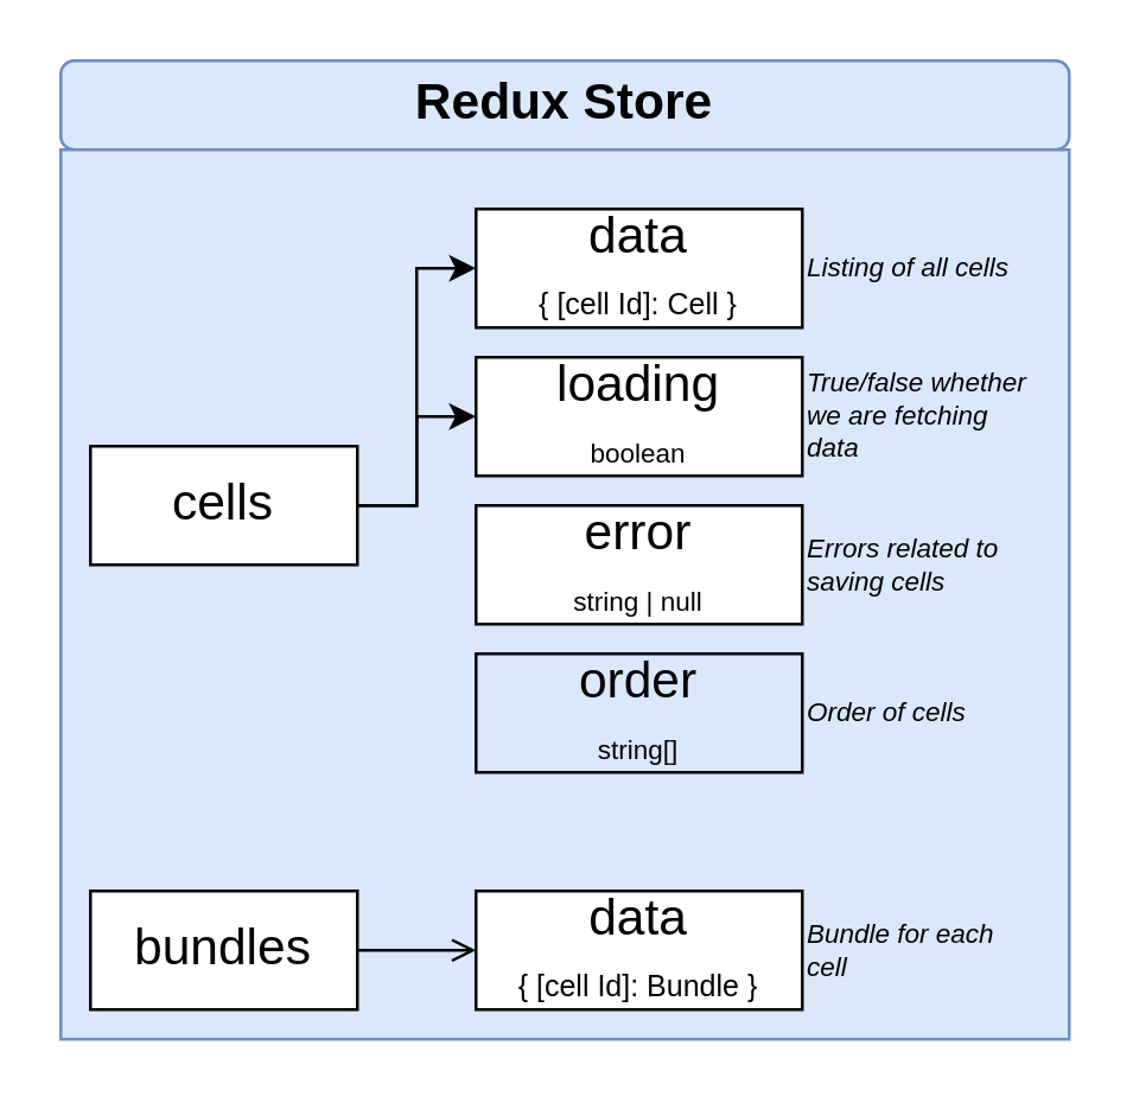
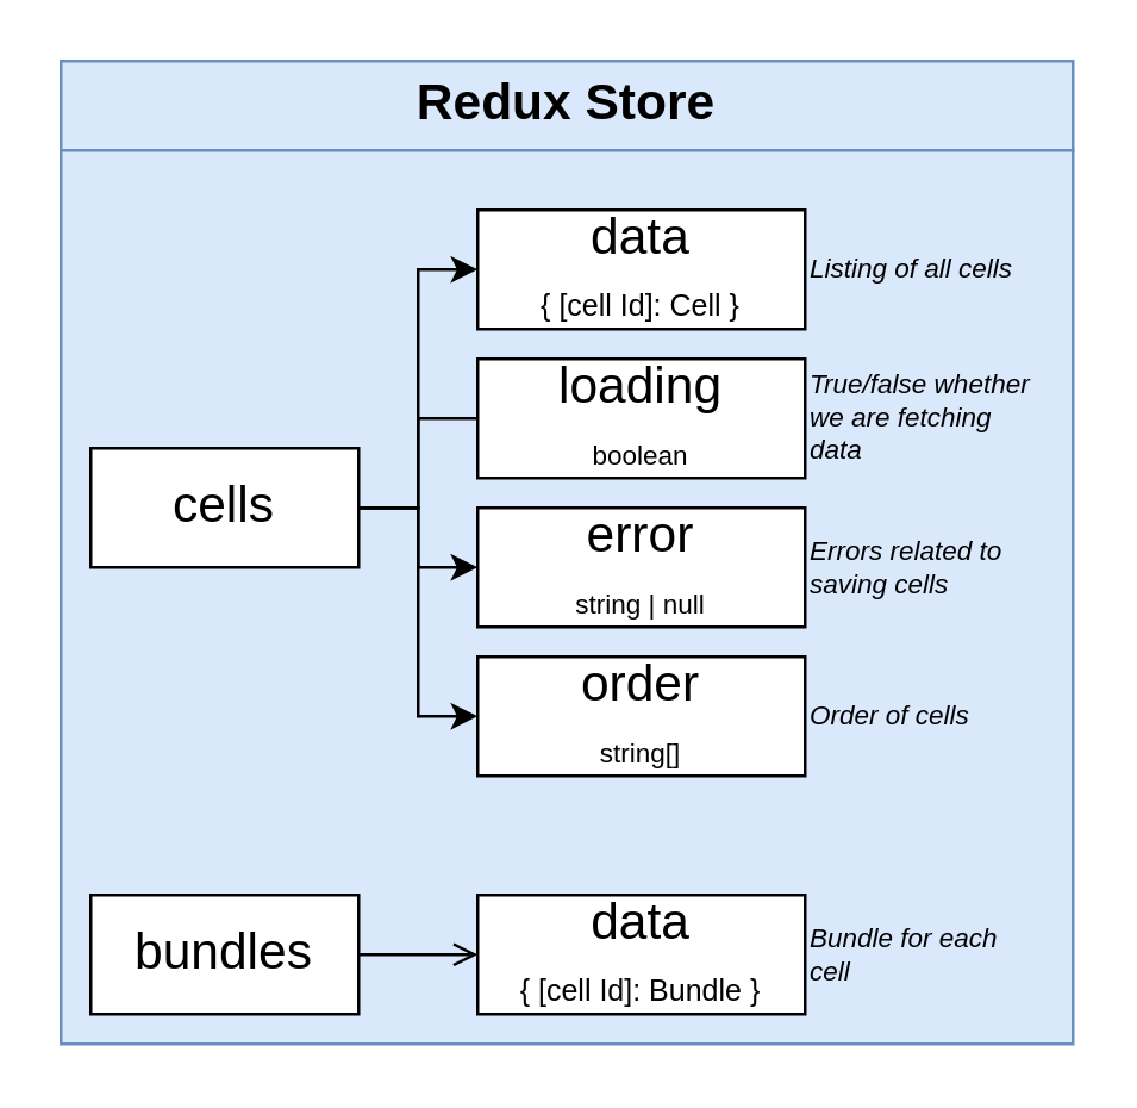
- <mxCell id="2" value="Redux Store" style="whiteSpace=wrap;html=1;fontSize=17;align=center;fontStyle=1;fillColor=#dae8fc;strokeColor=#6c8ebf;rounded=1;" vertex="1" parent="1"><mxGeometry x="20" y="20" width="340" height="30" as="geometry" /></mxCell>
+ <mxCell id="2" value="Redux Store" style="rounded=0;whiteSpace=wrap;html=1;fontSize=17;align=center;fontStyle=1;fillColor=#dae8fc;strokeColor=#6c8ebf;" vertex="1" parent="1"><mxGeometry x="20" y="20" width="340" height="30" as="geometry" /></mxCell>
- <mxCell id="5" style="edgeStyle=orthogonalEdgeStyle;rounded=0;orthogonalLoop=1;jettySize=auto;html=1;exitX=1;exitY=0.5;exitDx=0;exitDy=0;strokeWidth=1;fontSize=17;" edge="1" parent="1" source="8" target="10"><mxGeometry relative="1" as="geometry" /></mxCell>
+ <mxCell id="5" style="edgeStyle=orthogonalEdgeStyle;rounded=0;orthogonalLoop=1;jettySize=auto;html=1;exitX=1;exitY=0.5;exitDx=0;exitDy=0;strokeWidth=1;fontSize=17;endArrow=none;" edge="1" parent="1" source="8" target="10"><mxGeometry relative="1" as="geometry" /></mxCell>
+ <mxCell id="6" style="edgeStyle=orthogonalEdgeStyle;rounded=0;orthogonalLoop=1;jettySize=auto;html=1;exitX=1;exitY=0.5;exitDx=0;exitDy=0;entryX=0;entryY=0.5;entryDx=0;entryDy=0;strokeWidth=1;fontSize=17;" edge="1" parent="1" source="8" target="11"><mxGeometry relative="1" as="geometry" /></mxCell>
+ <mxCell id="7" style="edgeStyle=orthogonalEdgeStyle;rounded=0;orthogonalLoop=1;jettySize=auto;html=1;exitX=1;exitY=0.5;exitDx=0;exitDy=0;entryX=0;entryY=0.5;entryDx=0;entryDy=0;" edge="1" parent="1" source="8" target="15"><mxGeometry relative="1" as="geometry" /></mxCell>
- <mxCell id="15" value="order&lt;br&gt;&lt;font style=&quot;font-size: 9px&quot;&gt;string[]&lt;/font&gt;" style="rounded=0;whiteSpace=wrap;html=1;fontSize=17;align=center;fillColor=#dae8fc;" vertex="1" parent="1"><mxGeometry x="160" y="220" width="110" height="40" as="geometry" /></mxCell>
+ <mxCell id="15" value="order&lt;br&gt;&lt;font style=&quot;font-size: 9px&quot;&gt;string[]&lt;/font&gt;" style="rounded=0;whiteSpace=wrap;html=1;fontSize=17;align=center;" vertex="1" parent="1"><mxGeometry x="160" y="220" width="110" height="40" as="geometry" /></mxCell>
